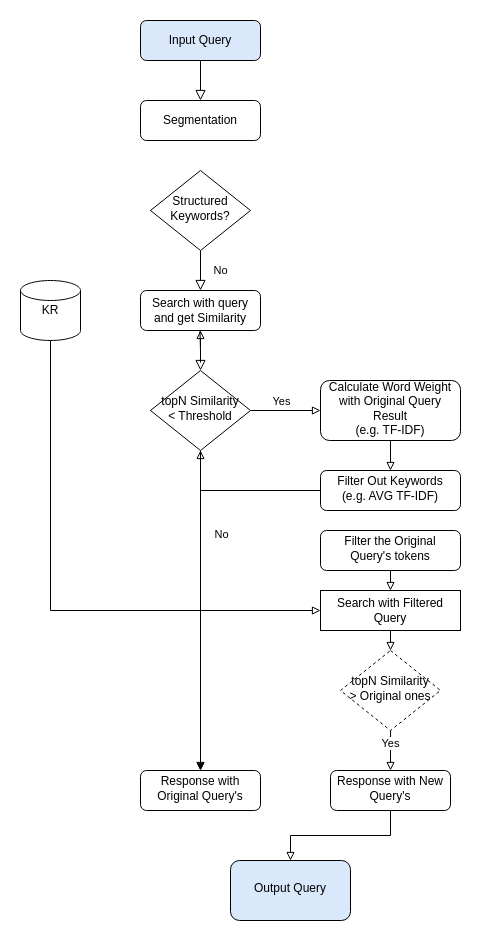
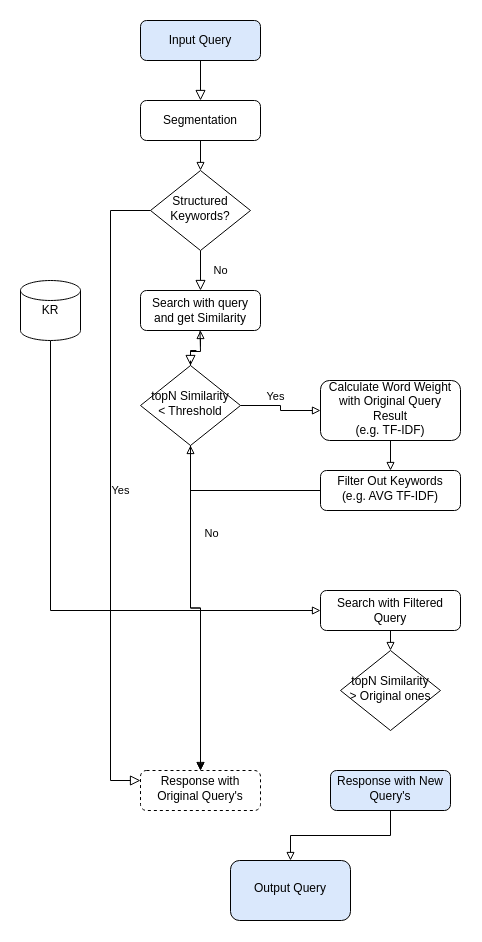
+ <mxCell id="7" style="edgeStyle=orthogonalEdgeStyle;rounded=0;orthogonalLoop=1;jettySize=auto;html=1;exitX=0.5;exitY=1;exitDx=0;exitDy=0;entryX=0.5;entryY=0;entryDx=0;entryDy=0;endArrow=block;endFill=0;" edge="1" parent="1" source="8" target="6"><mxGeometry relative="1" as="geometry" /></mxCell>
- <mxCell id="18" value="topN Similarity&lt;div&gt;&amp;lt; Threshold&lt;/div&gt;" style="rhombus;whiteSpace=wrap;html=1;shadow=0;fontFamily=Helvetica;fontSize=12;align=center;strokeWidth=1;spacing=6;spacingTop=-4;" vertex="1" parent="1"><mxGeometry x="150" y="370" width="100" height="80" as="geometry" /></mxCell>
+ <mxCell id="18" value="topN Similarity&lt;div&gt;&amp;lt; Threshold&lt;/div&gt;" style="rhombus;whiteSpace=wrap;html=1;shadow=0;fontFamily=Helvetica;fontSize=12;align=center;strokeWidth=1;spacing=6;spacingTop=-4;" vertex="1" parent="1"><mxGeometry x="140" y="365" width="100" height="80" as="geometry" /></mxCell>
+ <mxCell id="5" value="Yes" style="edgeStyle=orthogonalEdgeStyle;rounded=0;html=1;jettySize=auto;orthogonalLoop=1;fontSize=11;endArrow=block;endFill=0;endSize=8;strokeWidth=1;shadow=0;labelBackgroundColor=none;exitX=0;exitY=0.5;exitDx=0;exitDy=0;" parent="1" source="6" target="20" edge="1"><mxGeometry y="10" relative="1" as="geometry"><mxPoint as="offset" /><mxPoint x="80" y="830" as="targetPoint" /><Array as="points"><mxPoint x="110" y="210" /><mxPoint x="110" y="780" /></Array></mxGeometry></mxCell>
- <mxCell id="27" value="Filter the Original Query's tokens" style="whiteSpace=wrap;html=1;shadow=0;strokeWidth=1;spacing=6;spacingTop=-4;rounded=1;" vertex="1" parent="1"><mxGeometry x="320" y="530" width="140" height="40" as="geometry" /></mxCell>
- <mxCell id="26" style="edgeStyle=orthogonalEdgeStyle;rounded=0;orthogonalLoop=1;jettySize=auto;html=1;exitX=0.5;exitY=1;exitDx=0;exitDy=0;entryX=0.5;entryY=0;entryDx=0;entryDy=0;endArrow=block;endFill=0;" edge="1" parent="1" source="27" target="31"><mxGeometry relative="1" as="geometry" /></mxCell>
- <mxCell id="31" value="Search with Filtered Query" style="whiteSpace=wrap;html=1;fontSize=12;glass=0;strokeWidth=1;shadow=0;rounded=0;" vertex="1" parent="1"><mxGeometry x="320" y="590" width="140" height="40" as="geometry" /></mxCell>
+ <mxCell id="31" value="Search with Filtered Query" style="rounded=1;whiteSpace=wrap;html=1;fontSize=12;glass=0;strokeWidth=1;shadow=0;" vertex="1" parent="1"><mxGeometry x="320" y="590" width="140" height="40" as="geometry" /></mxCell>
- <mxCell id="34" value="topN Similarity&lt;div&gt;&amp;gt; Original ones&lt;/div&gt;" style="rhombus;whiteSpace=wrap;html=1;shadow=0;fontFamily=Helvetica;fontSize=12;align=center;strokeWidth=1;spacing=6;spacingTop=-4;dashed=1;" vertex="1" parent="1"><mxGeometry x="340" y="650" width="100" height="80" as="geometry" /></mxCell>
+ <mxCell id="34" value="topN Similarity&lt;div&gt;&amp;gt; Original ones&lt;/div&gt;" style="rhombus;whiteSpace=wrap;html=1;shadow=0;fontFamily=Helvetica;fontSize=12;align=center;strokeWidth=1;spacing=6;spacingTop=-4;" vertex="1" parent="1"><mxGeometry x="340" y="650" width="100" height="80" as="geometry" /></mxCell>
- <mxCell id="32" style="edgeStyle=orthogonalEdgeStyle;rounded=0;orthogonalLoop=1;jettySize=auto;html=1;exitX=0.5;exitY=1;exitDx=0;exitDy=0;entryX=0.5;entryY=0;entryDx=0;entryDy=0;endArrow=block;endFill=0;" edge="1" parent="1" source="34" target="29"><mxGeometry relative="1" as="geometry" /></mxCell>
- <mxCell id="33" value="Yes" style="edgeLabel;html=1;align=center;verticalAlign=middle;resizable=0;points=[];" vertex="1" connectable="0" parent="32"><mxGeometry x="-0.415" y="-1" relative="1" as="geometry"><mxPoint as="offset" /></mxGeometry></mxCell>
- <mxCell id="20" value="Response with Original Query's" style="rounded=1;whiteSpace=wrap;html=1;shadow=0;strokeWidth=1;spacing=6;spacingTop=-4;" vertex="1" parent="1"><mxGeometry x="140" y="770" width="120" height="40" as="geometry" /></mxCell>
+ <mxCell id="20" value="Response with Original Query's" style="rounded=1;whiteSpace=wrap;html=1;shadow=0;strokeWidth=1;spacing=6;spacingTop=-4;dashed=1;" vertex="1" parent="1"><mxGeometry x="140" y="770" width="120" height="40" as="geometry" /></mxCell>
- <mxCell id="29" value="Response with New Query's" style="rounded=1;whiteSpace=wrap;html=1;shadow=0;strokeWidth=1;spacing=6;spacingTop=-4;" vertex="1" parent="1"><mxGeometry x="330" y="770" width="120" height="40" as="geometry" /></mxCell>
+ <mxCell id="29" value="Response with New Query's" style="rounded=1;whiteSpace=wrap;html=1;shadow=0;strokeWidth=1;spacing=6;spacingTop=-4;fillColor=#dae8fc;" vertex="1" parent="1"><mxGeometry x="330" y="770" width="120" height="40" as="geometry" /></mxCell>
